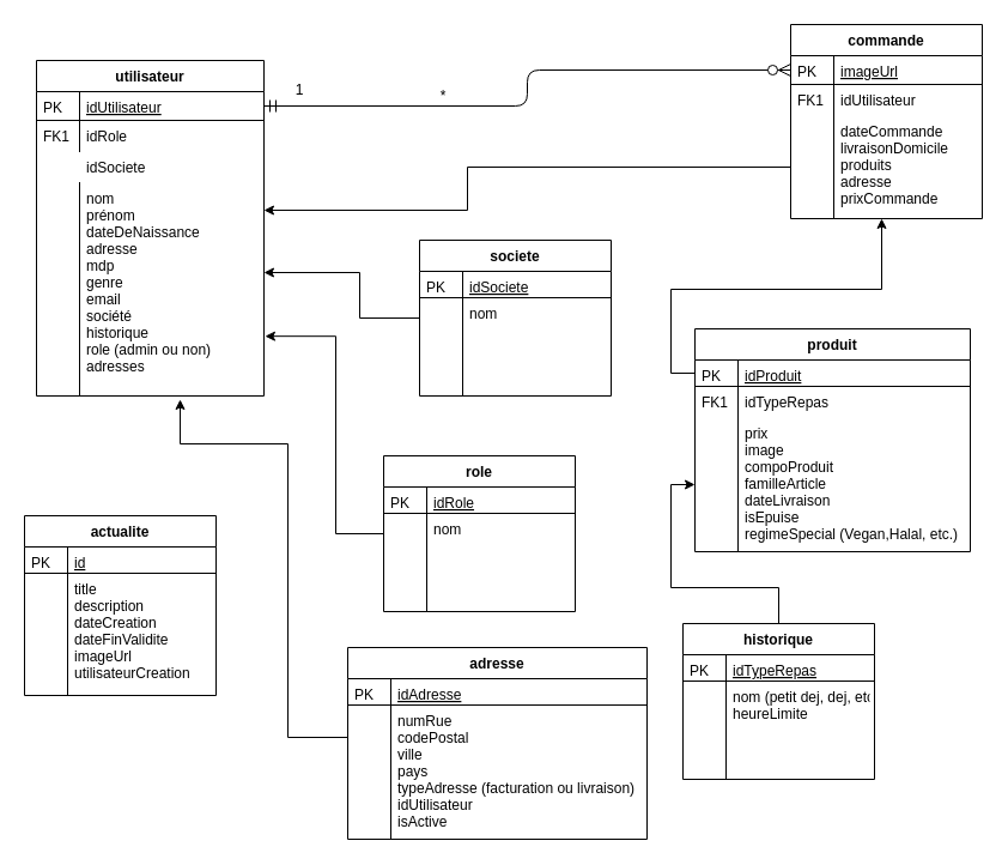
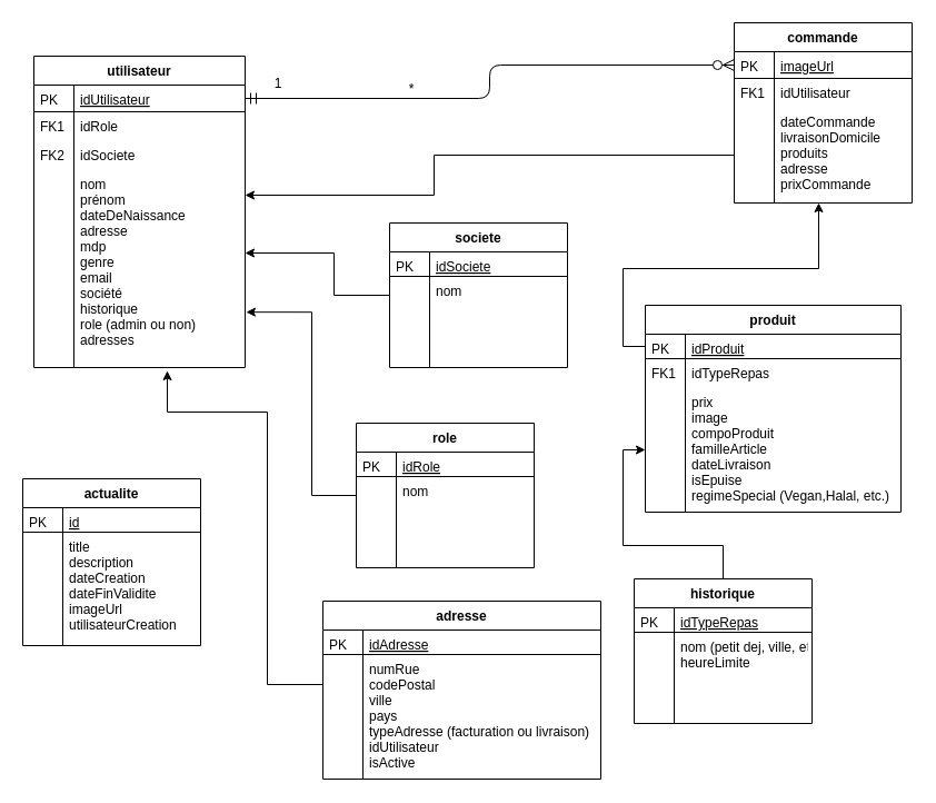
+ <mxCell id="8" value="FK2" style="shape=partialRectangle;top=0;left=0;bottom=0;fillColor=none;align=left;verticalAlign=top;spacingLeft=4;spacingRight=4;overflow=hidden;rotatable=0;points=[];portConstraint=eastwest;part=1;" vertex="1" connectable="0" parent="7"><mxGeometry width="36" height="26" as="geometry" /></mxCell>
- <mxCell id="32" value="nom (petit dej, dej, etc.)&#10;heureLimite" style="shape=partialRectangle;top=0;left=0;right=0;bottom=0;align=left;verticalAlign=top;fillColor=none;spacingLeft=40;spacingRight=4;overflow=hidden;rotatable=0;points=[[0,0.5],[1,0.5]];portConstraint=eastwest;dropTarget=0;rounded=0;shadow=0;strokeWidth=1;" vertex="1" parent="29"><mxGeometry y="48" width="160" height="82" as="geometry" /></mxCell>
+ <mxCell id="32" value="nom (petit dej, ville, etc.)&#10;heureLimite" style="shape=partialRectangle;top=0;left=0;right=0;bottom=0;align=left;verticalAlign=top;fillColor=none;spacingLeft=40;spacingRight=4;overflow=hidden;rotatable=0;points=[[0,0.5],[1,0.5]];portConstraint=eastwest;dropTarget=0;rounded=0;shadow=0;strokeWidth=1;" vertex="1" parent="29"><mxGeometry y="48" width="160" height="82" as="geometry" /></mxCell>
